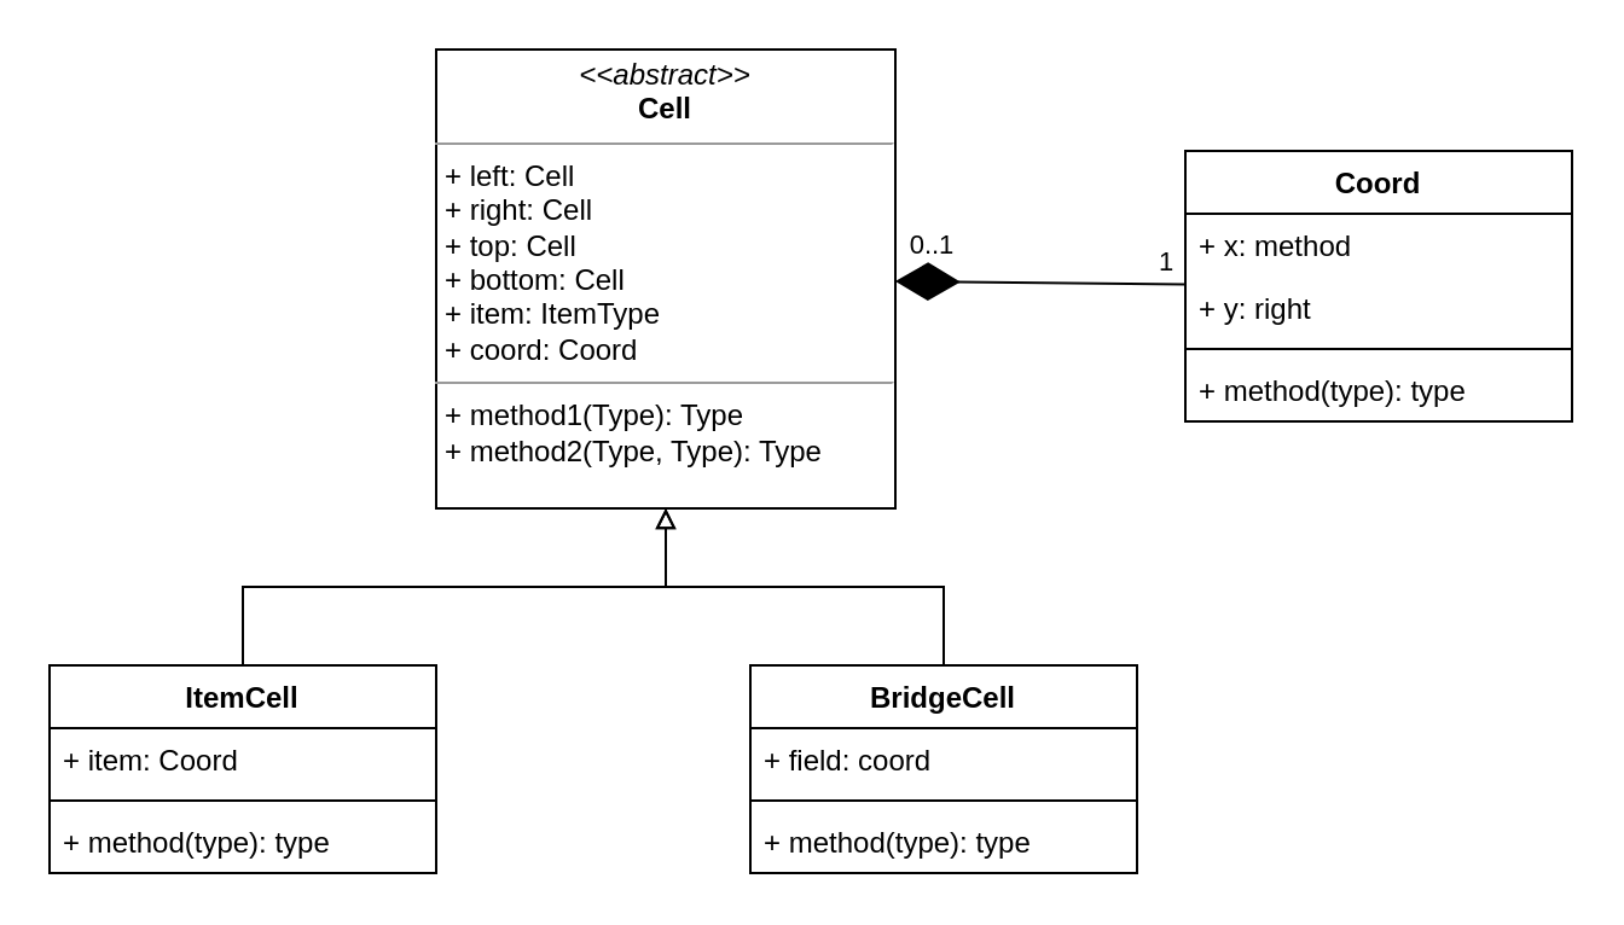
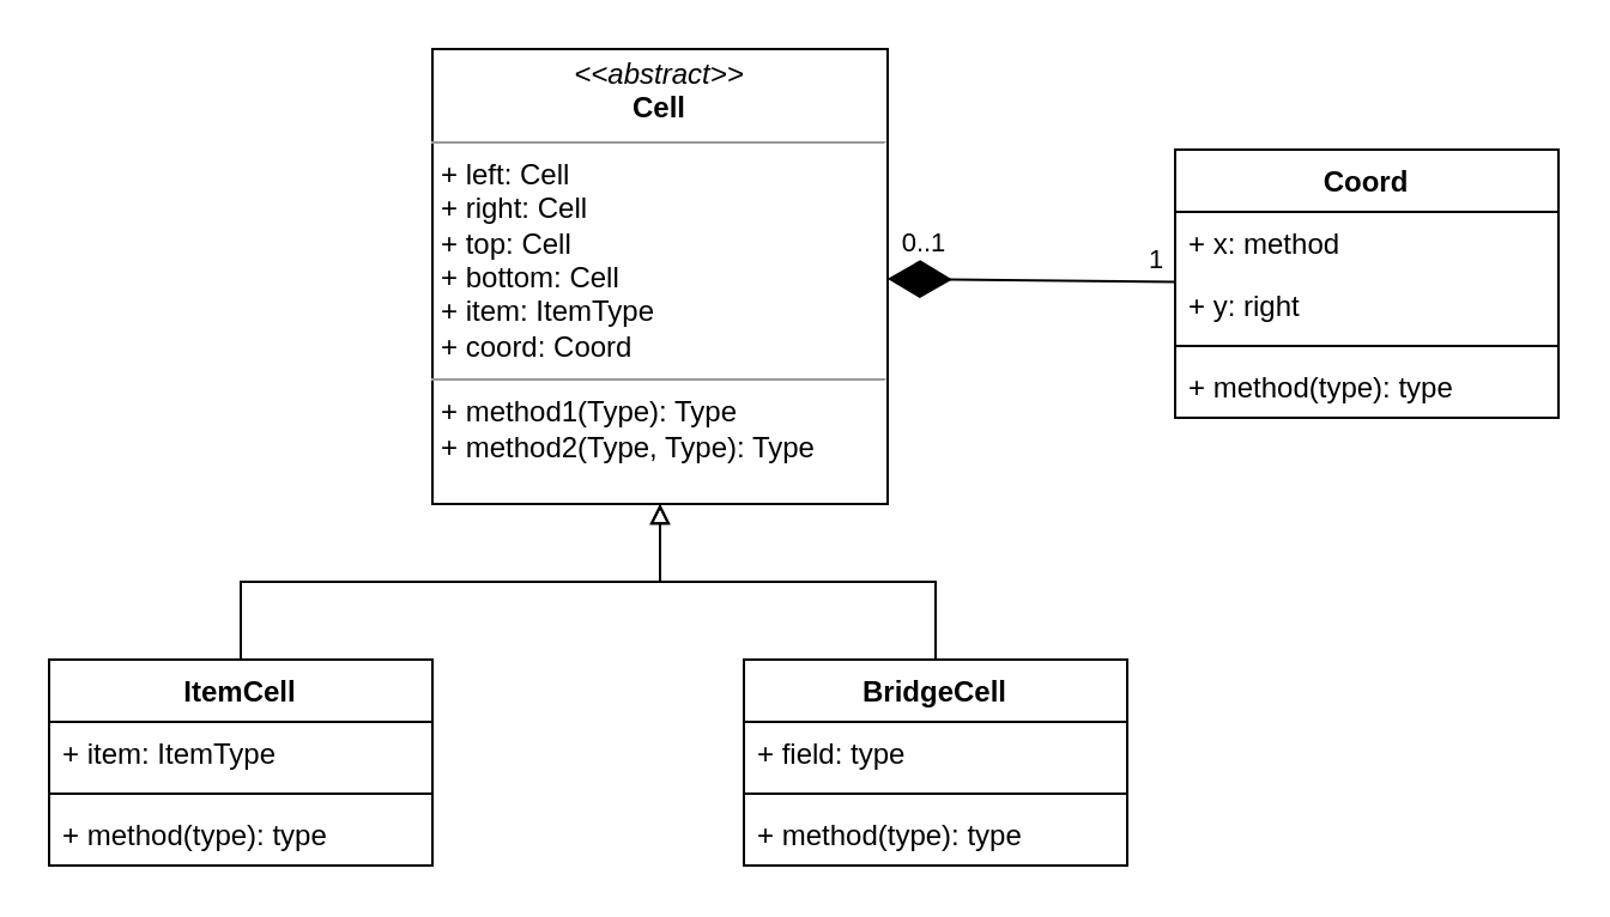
- <mxCell id="4" value="+ item: Coord" style="text;strokeColor=none;fillColor=none;align=left;verticalAlign=top;spacingLeft=4;spacingRight=4;overflow=hidden;rotatable=0;points=[[0,0.5],[1,0.5]];portConstraint=eastwest;" parent="3" vertex="1"><mxGeometry y="26" width="160" height="26" as="geometry" /></mxCell>
+ <mxCell id="4" value="+ item: ItemType" style="text;strokeColor=none;fillColor=none;align=left;verticalAlign=top;spacingLeft=4;spacingRight=4;overflow=hidden;rotatable=0;points=[[0,0.5],[1,0.5]];portConstraint=eastwest;" parent="3" vertex="1"><mxGeometry y="26" width="160" height="26" as="geometry" /></mxCell>
- <mxCell id="10" value="+ field: coord" style="text;strokeColor=none;fillColor=none;align=left;verticalAlign=top;spacingLeft=4;spacingRight=4;overflow=hidden;rotatable=0;points=[[0,0.5],[1,0.5]];portConstraint=eastwest;" parent="9" vertex="1"><mxGeometry y="26" width="160" height="26" as="geometry" /></mxCell>
+ <mxCell id="10" value="+ field: type" style="text;strokeColor=none;fillColor=none;align=left;verticalAlign=top;spacingLeft=4;spacingRight=4;overflow=hidden;rotatable=0;points=[[0,0.5],[1,0.5]];portConstraint=eastwest;" parent="9" vertex="1"><mxGeometry y="26" width="160" height="26" as="geometry" /></mxCell>
